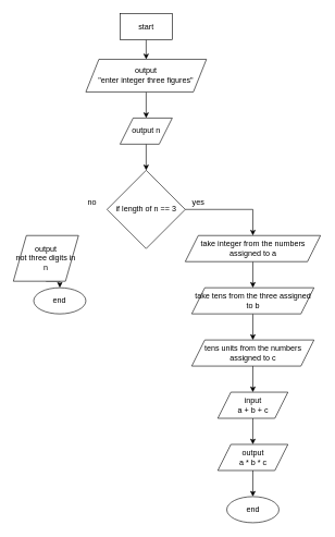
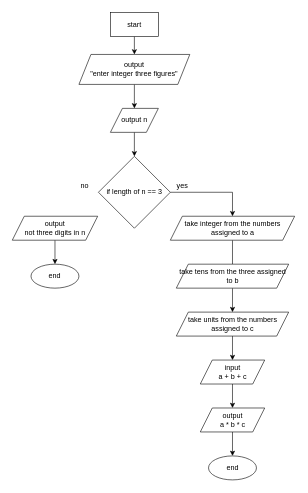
- <mxCell id="26" value="output&lt;br&gt;not three digits in n" style="shape=parallelogram;perimeter=parallelogramPerimeter;whiteSpace=wrap;html=1;fixedSize=1;" parent="1" vertex="1"><mxGeometry x="20" y="360" width="100" height="70" as="geometry" /></mxCell>
+ <mxCell id="26" value="output&lt;br&gt;not three digits in n" style="shape=parallelogram;perimeter=parallelogramPerimeter;whiteSpace=wrap;html=1;fixedSize=1;" parent="1" vertex="1"><mxGeometry x="20" y="360" width="142.5" height="40" as="geometry" /></mxCell>
- <mxCell id="10" style="edgeStyle=orthogonalEdgeStyle;rounded=0;orthogonalLoop=1;jettySize=auto;html=1;exitX=0.5;exitY=1;exitDx=0;exitDy=0;entryX=0.5;entryY=0;entryDx=0;entryDy=0;" parent="1" source="11" target="13" edge="1"><mxGeometry relative="1" as="geometry" /></mxCell>
+ <mxCell id="10" style="edgeStyle=orthogonalEdgeStyle;rounded=0;orthogonalLoop=1;jettySize=auto;html=1;exitX=0.5;exitY=1;exitDx=0;exitDy=0;entryX=0.5;entryY=0;entryDx=0;entryDy=0;endArrow=none;" parent="1" source="11" target="13" edge="1"><mxGeometry relative="1" as="geometry" /></mxCell>
- <mxCell id="15" value="tens units from the numbers assigned to c" style="shape=parallelogram;perimeter=parallelogramPerimeter;whiteSpace=wrap;html=1;fixedSize=1;" parent="1" vertex="1"><mxGeometry x="293.75" y="520" width="187.5" height="40" as="geometry" /></mxCell>
+ <mxCell id="15" value="take units from the numbers assigned to c" style="shape=parallelogram;perimeter=parallelogramPerimeter;whiteSpace=wrap;html=1;fixedSize=1;" parent="1" vertex="1"><mxGeometry x="293.75" y="520" width="187.5" height="40" as="geometry" /></mxCell>
